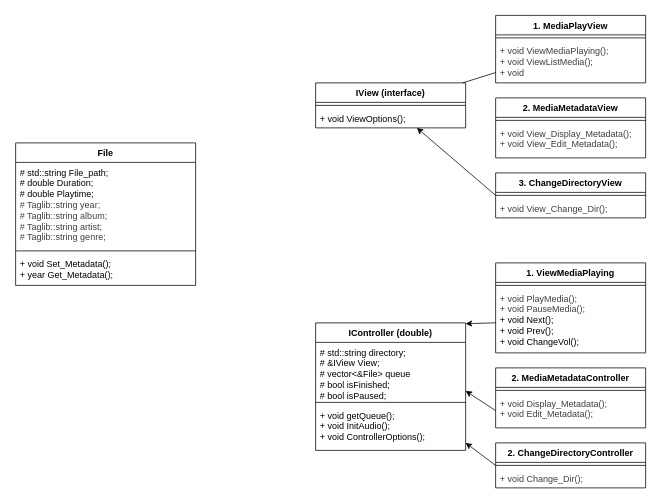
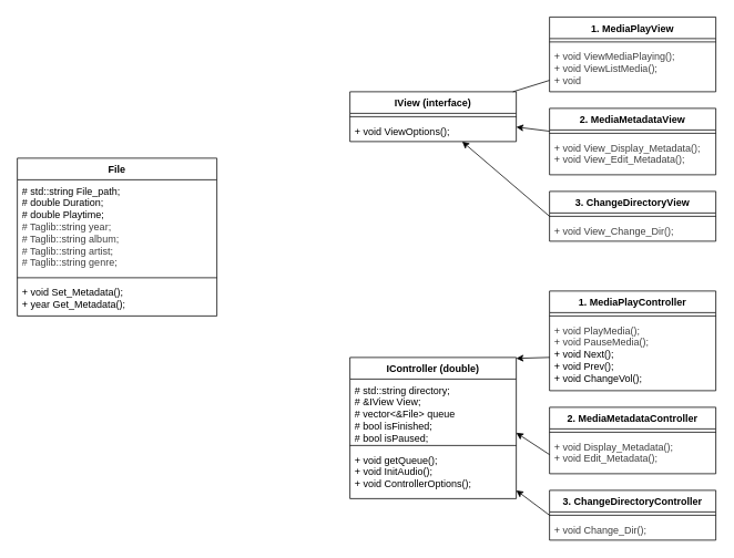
+ <mxCell id="23" value="" style="edgeStyle=none;html=1;" parent="1" source="35" target="13" edge="1"><mxGeometry relative="1" as="geometry" /></mxCell>
- <mxCell id="10" value="1. ViewMediaPlaying" style="swimlane;fontStyle=1;align=center;verticalAlign=top;childLayout=stackLayout;horizontal=1;startSize=26;horizontalStack=0;resizeParent=1;resizeParentMax=0;resizeLast=0;collapsible=1;marginBottom=0;whiteSpace=wrap;html=1;" parent="1" vertex="1"><mxGeometry x="660" y="350" width="200" height="120" as="geometry" /></mxCell>
+ <mxCell id="10" value="1. MediaPlayController" style="swimlane;fontStyle=1;align=center;verticalAlign=top;childLayout=stackLayout;horizontal=1;startSize=26;horizontalStack=0;resizeParent=1;resizeParentMax=0;resizeLast=0;collapsible=1;marginBottom=0;whiteSpace=wrap;html=1;" parent="1" vertex="1"><mxGeometry x="660" y="350" width="200" height="120" as="geometry" /></mxCell>
- <mxCell id="32" value="2. ChangeDirectoryController" style="swimlane;fontStyle=1;align=center;verticalAlign=top;childLayout=stackLayout;horizontal=1;startSize=26;horizontalStack=0;resizeParent=1;resizeParentMax=0;resizeLast=0;collapsible=1;marginBottom=0;whiteSpace=wrap;html=1;" parent="25" vertex="1"><mxGeometry x="660" y="590" width="200" height="60" as="geometry" /></mxCell>
+ <mxCell id="32" value="3. ChangeDirectoryController" style="swimlane;fontStyle=1;align=center;verticalAlign=top;childLayout=stackLayout;horizontal=1;startSize=26;horizontalStack=0;resizeParent=1;resizeParentMax=0;resizeLast=0;collapsible=1;marginBottom=0;whiteSpace=wrap;html=1;" parent="25" vertex="1"><mxGeometry x="660" y="590" width="200" height="60" as="geometry" /></mxCell>
